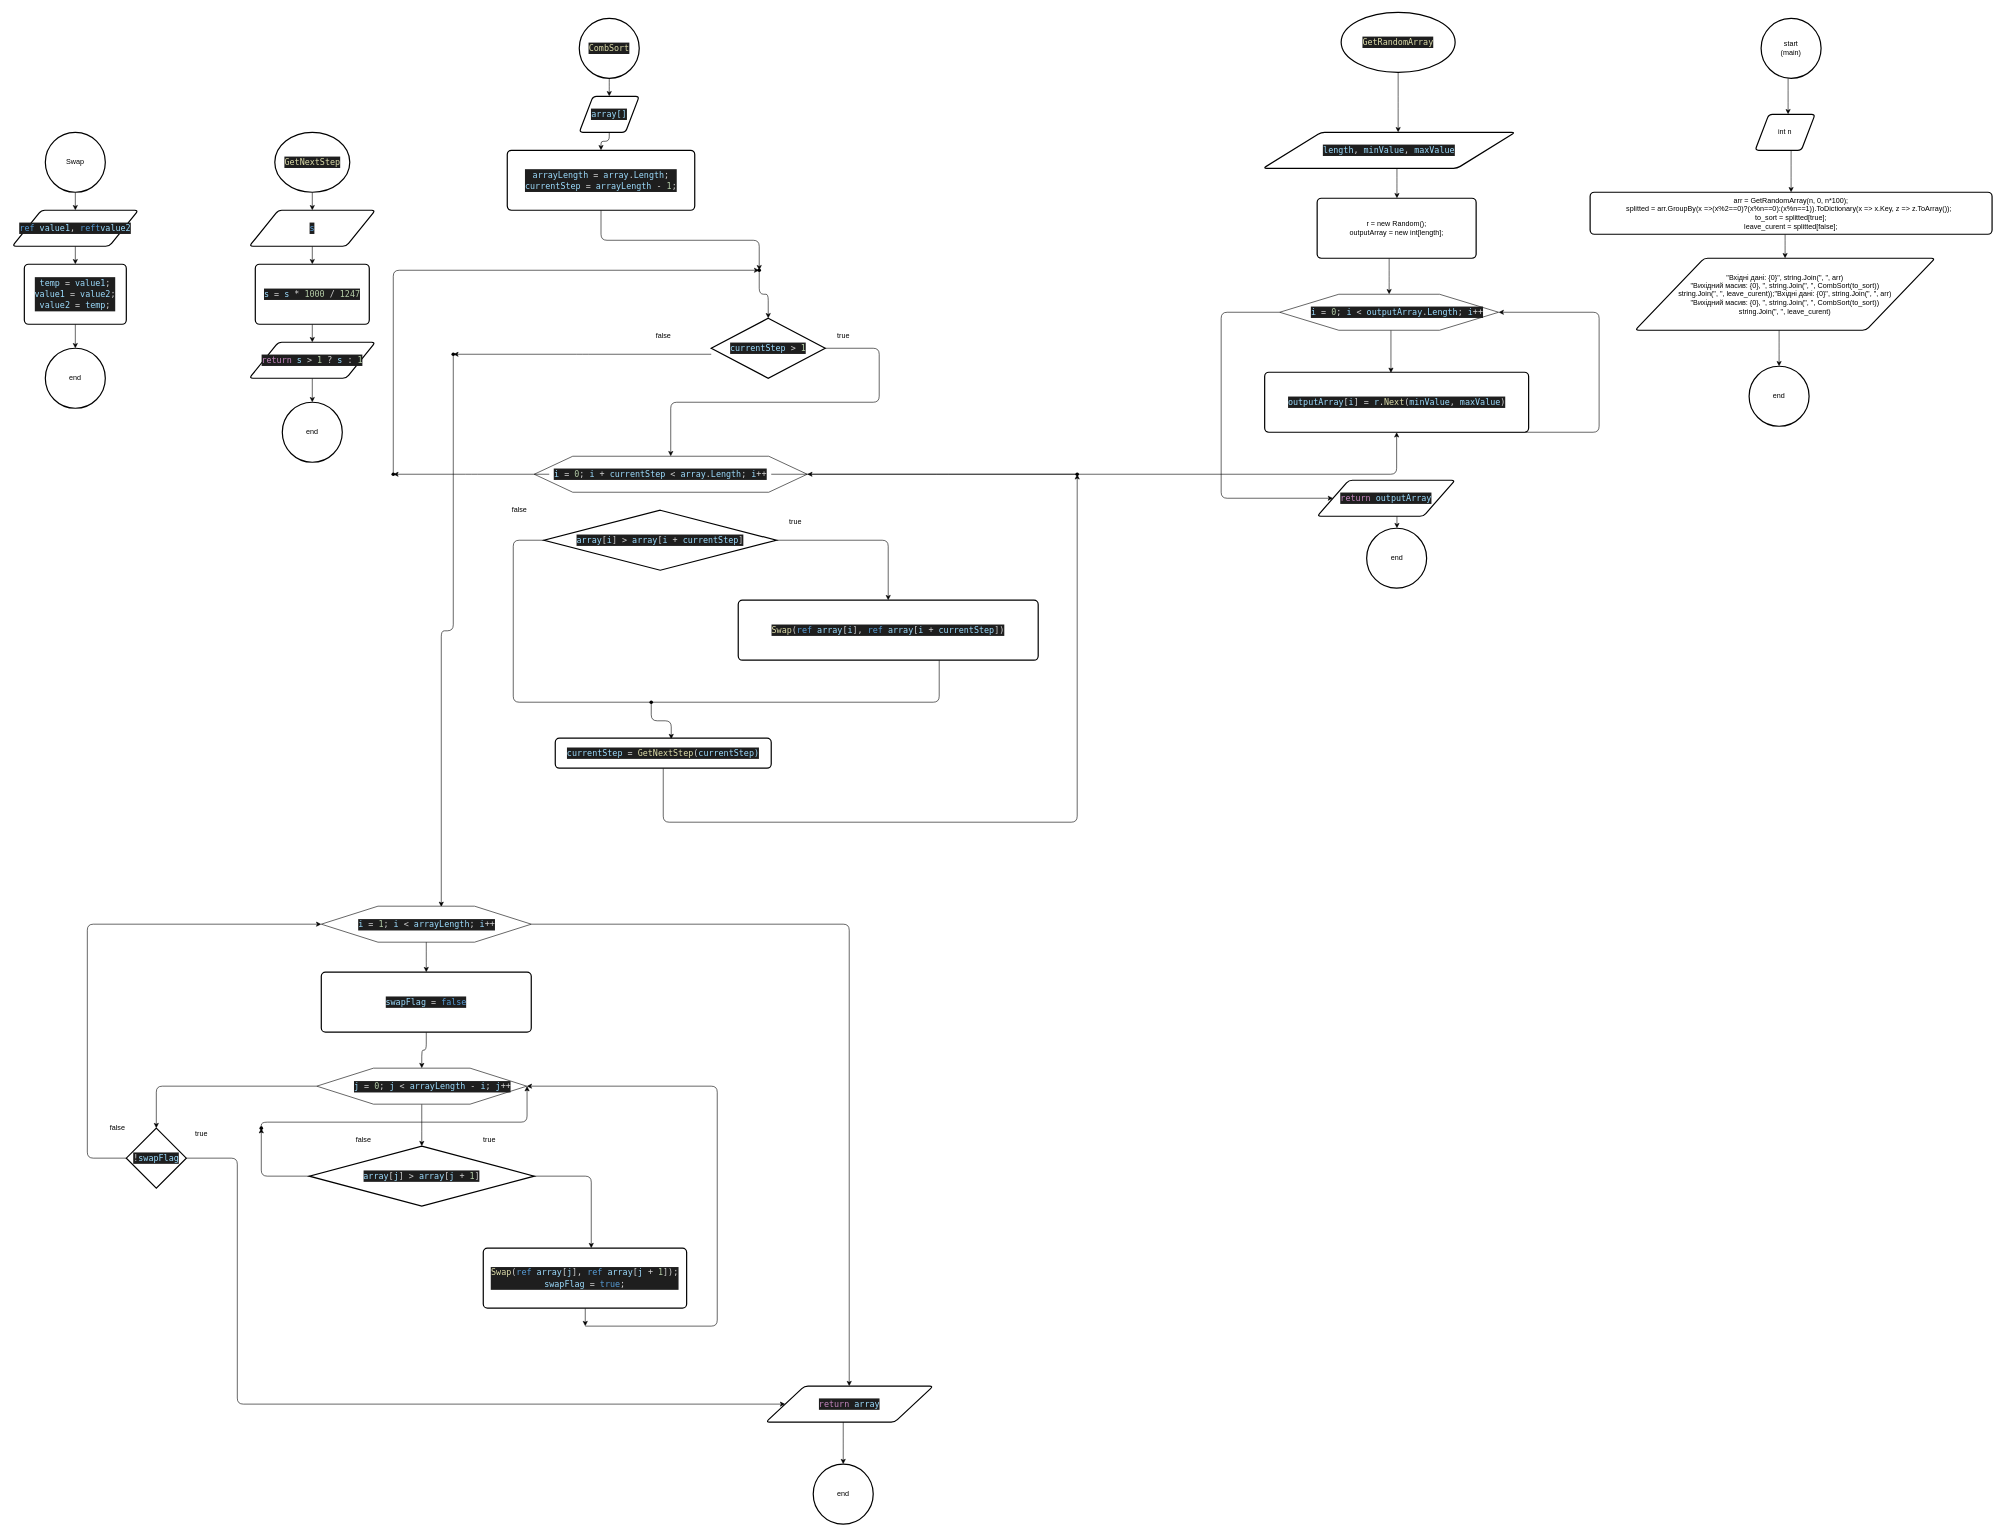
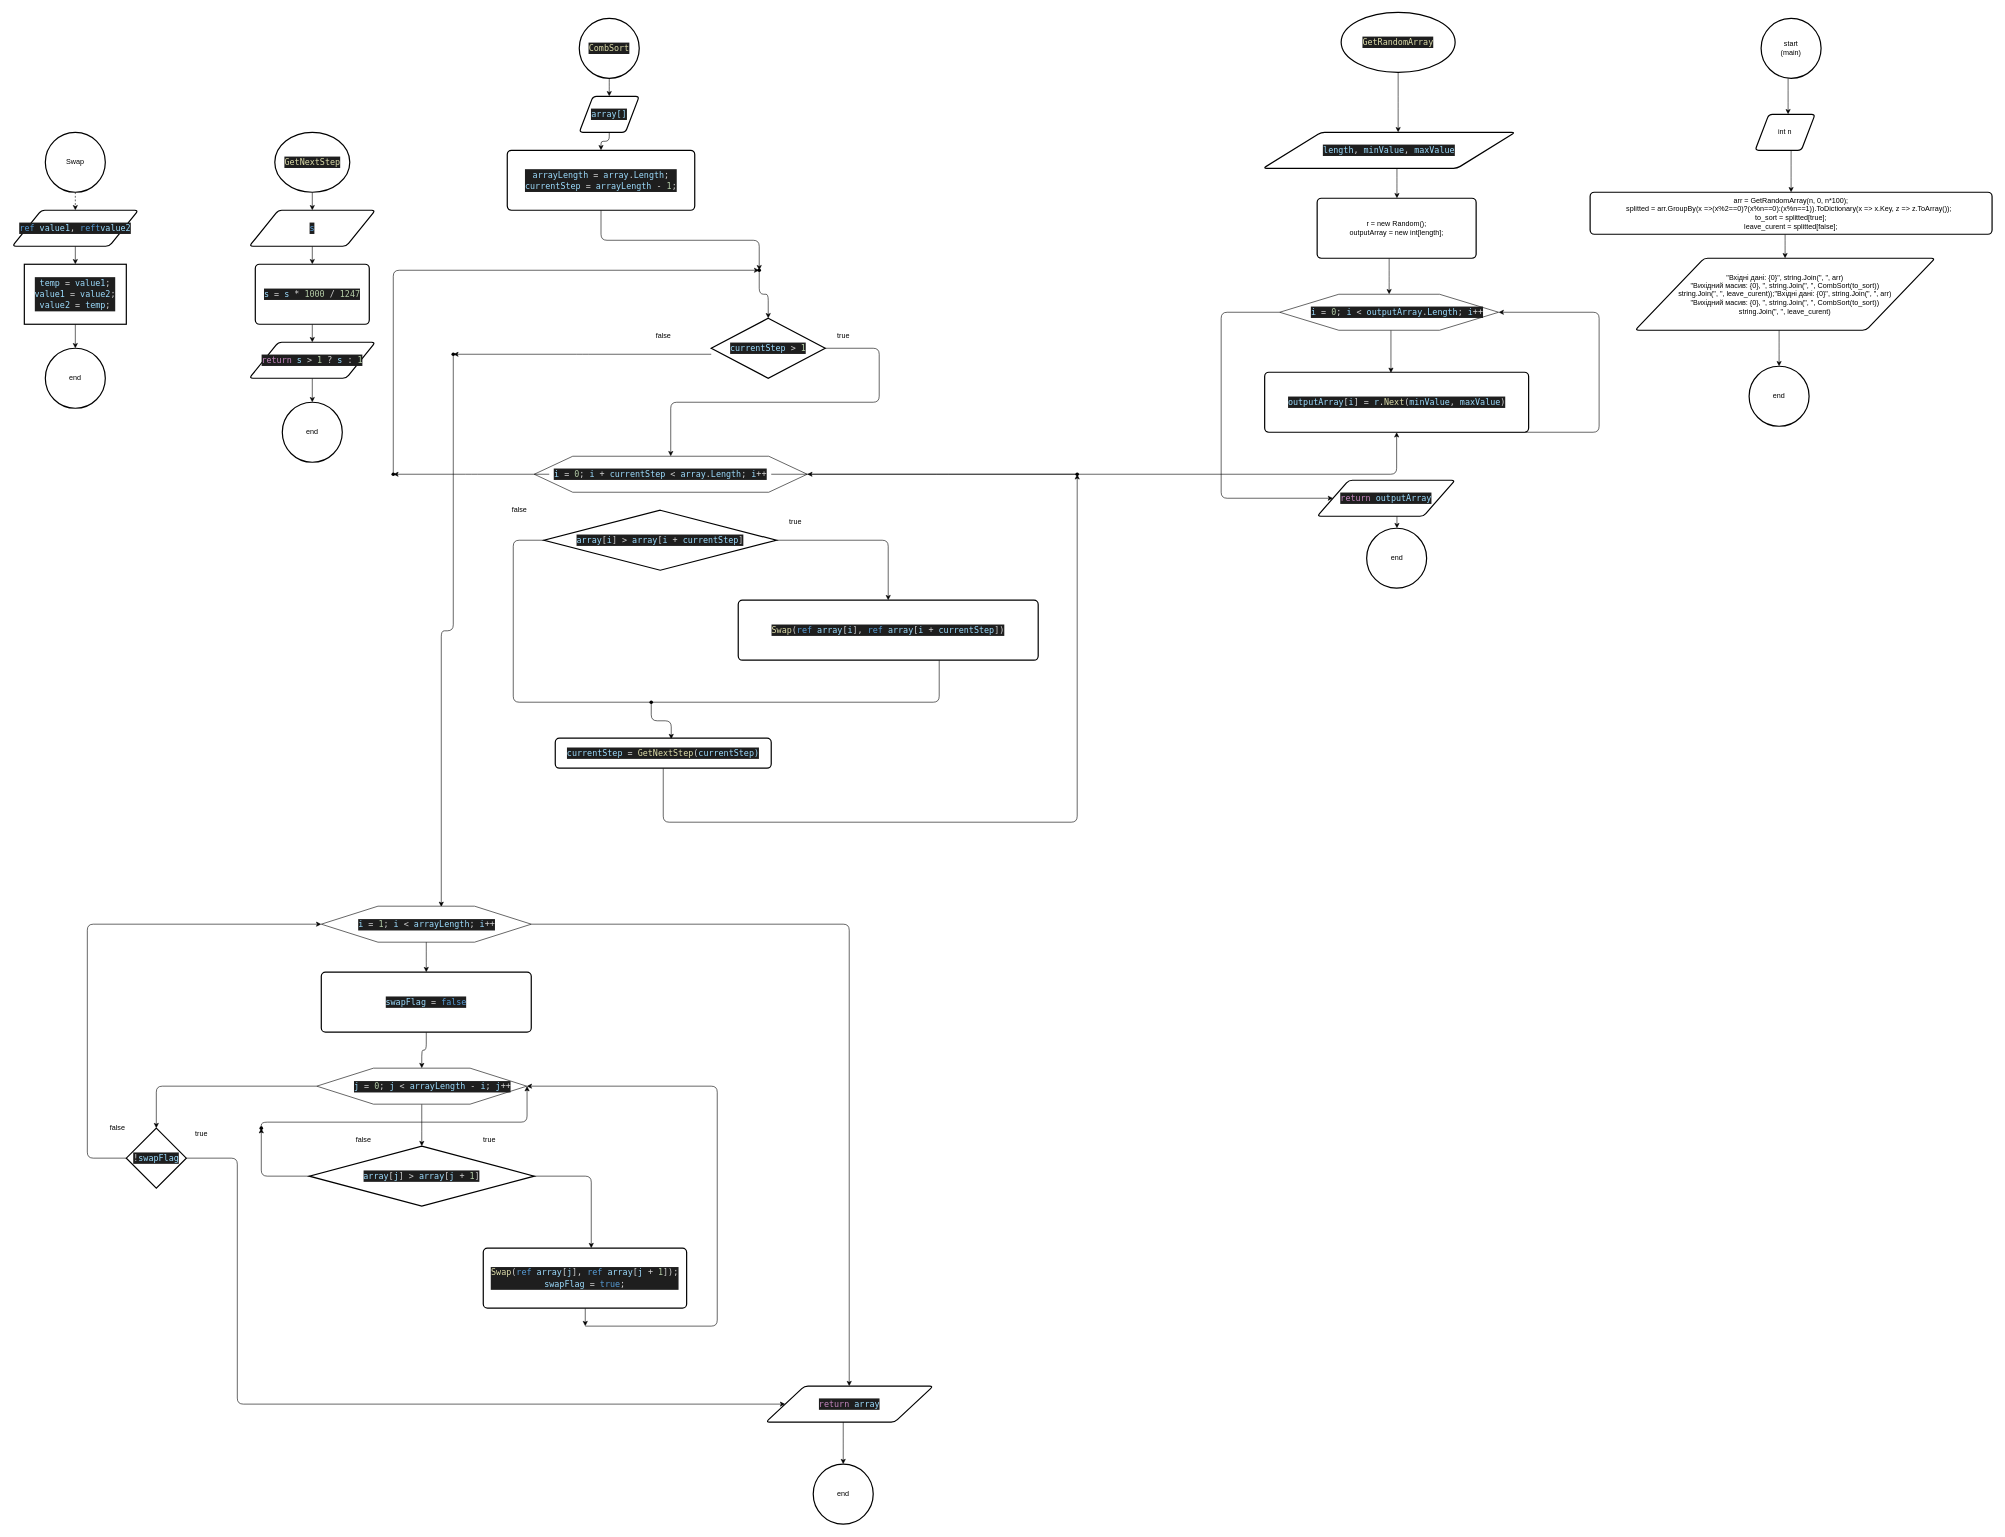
- <mxCell id="2" style="edgeStyle=none;html=1;" edge="1" parent="1" source="3" target="5"><mxGeometry relative="1" as="geometry" /></mxCell>
+ <mxCell id="2" style="edgeStyle=none;html=1;dashed=1;" edge="1" parent="1" source="3" target="5"><mxGeometry relative="1" as="geometry" /></mxCell>
- <mxCell id="7" value="&lt;div style=&quot;color: rgb(212 , 212 , 212) ; background-color: rgb(30 , 30 , 30) ; font-family: &amp;#34;droid sans mono&amp;#34; , monospace , monospace , &amp;#34;droid sans fallback&amp;#34; ; font-size: 14px ; line-height: 19px&quot;&gt;&lt;div&gt;&lt;span style=&quot;color: #9cdcfe&quot;&gt;temp&lt;/span&gt; = &lt;span style=&quot;color: #9cdcfe&quot;&gt;value1&lt;/span&gt;;&lt;/div&gt;&lt;div&gt;        &lt;span style=&quot;color: #9cdcfe&quot;&gt;value1&lt;/span&gt; = &lt;span style=&quot;color: #9cdcfe&quot;&gt;value2&lt;/span&gt;;&lt;/div&gt;&lt;div&gt;        &lt;span style=&quot;color: #9cdcfe&quot;&gt;value2&lt;/span&gt; = &lt;span style=&quot;color: #9cdcfe&quot;&gt;temp&lt;/span&gt;;&lt;/div&gt;&lt;/div&gt;" style="rounded=1;whiteSpace=wrap;html=1;absoluteArcSize=1;arcSize=14;strokeWidth=2;" vertex="1" parent="1"><mxGeometry x="40" y="440" width="170" height="100" as="geometry" /></mxCell>
+ <mxCell id="7" value="&lt;div style=&quot;color: rgb(212 , 212 , 212) ; background-color: rgb(30 , 30 , 30) ; font-family: &amp;#34;droid sans mono&amp;#34; , monospace , monospace , &amp;#34;droid sans fallback&amp;#34; ; font-size: 14px ; line-height: 19px&quot;&gt;&lt;div&gt;&lt;span style=&quot;color: #9cdcfe&quot;&gt;temp&lt;/span&gt; = &lt;span style=&quot;color: #9cdcfe&quot;&gt;value1&lt;/span&gt;;&lt;/div&gt;&lt;div&gt;        &lt;span style=&quot;color: #9cdcfe&quot;&gt;value1&lt;/span&gt; = &lt;span style=&quot;color: #9cdcfe&quot;&gt;value2&lt;/span&gt;;&lt;/div&gt;&lt;div&gt;        &lt;span style=&quot;color: #9cdcfe&quot;&gt;value2&lt;/span&gt; = &lt;span style=&quot;color: #9cdcfe&quot;&gt;temp&lt;/span&gt;;&lt;/div&gt;&lt;/div&gt;" style="whiteSpace=wrap;html=1;absoluteArcSize=1;arcSize=14;strokeWidth=2;rounded=0;" vertex="1" parent="1"><mxGeometry x="40" y="440" width="170" height="100" as="geometry" /></mxCell>
